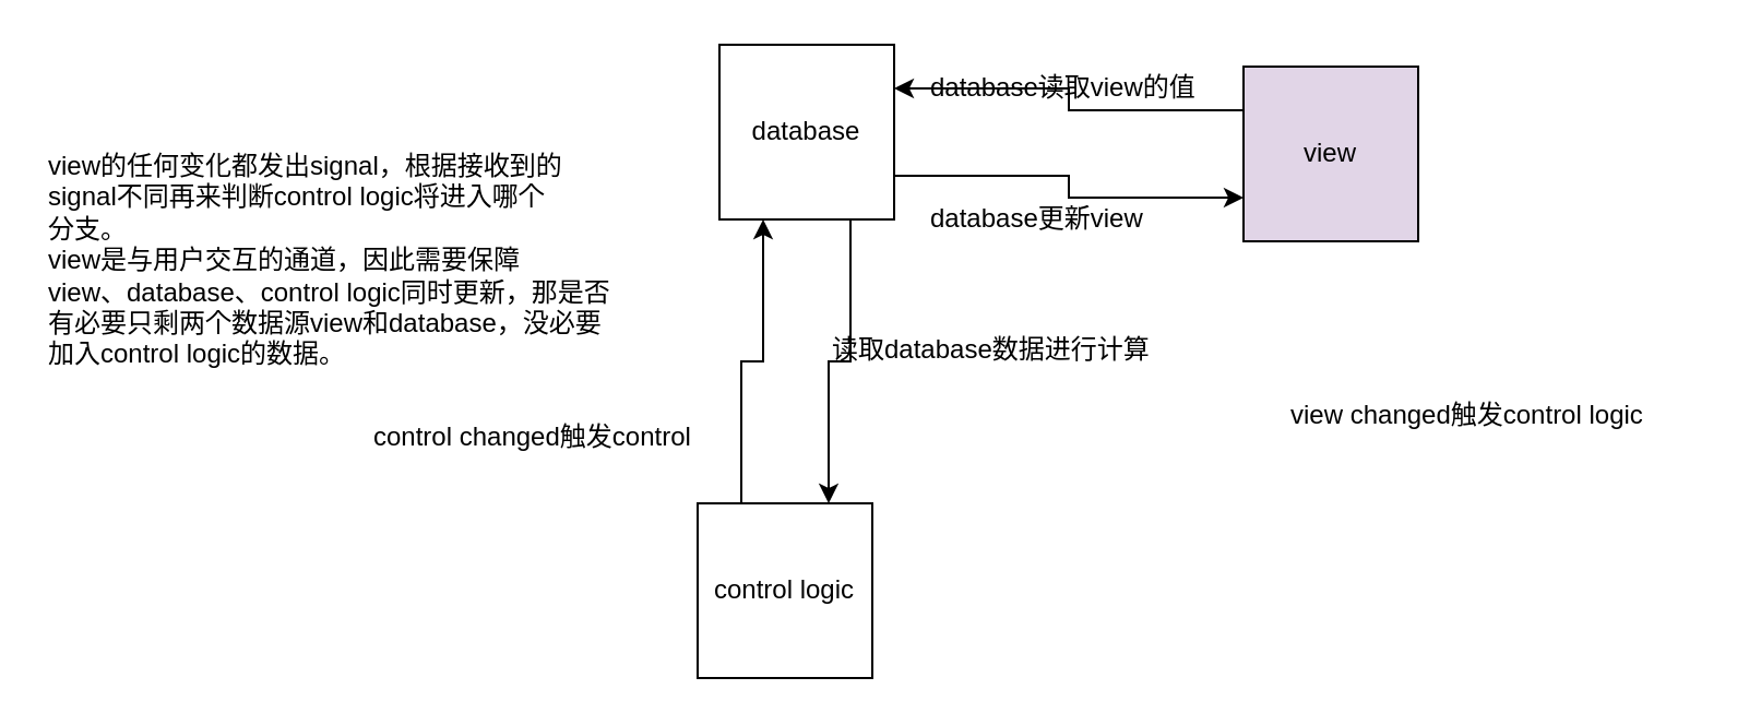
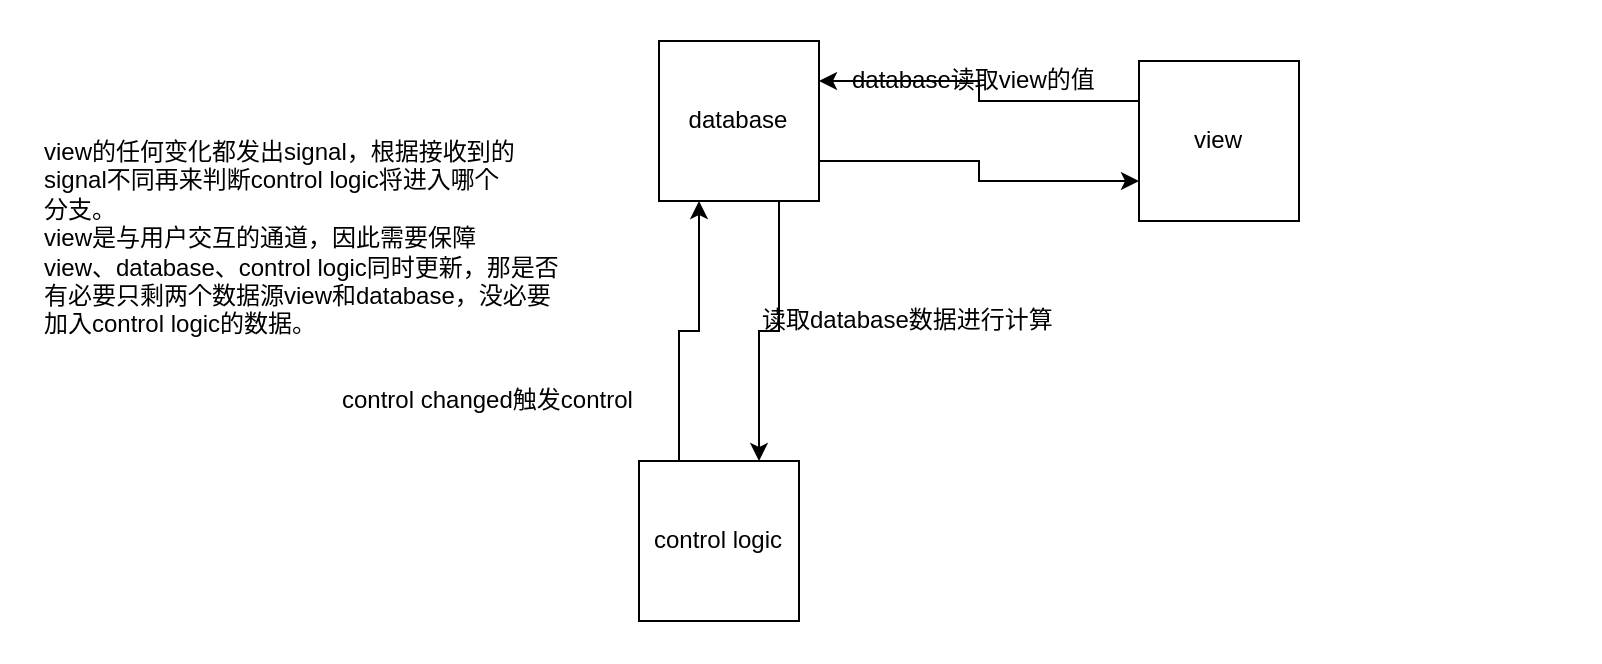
- <mxCell id="6" value="view" style="whiteSpace=wrap;html=1;aspect=fixed;fillColor=#e1d5e7;" parent="1" vertex="1"><mxGeometry x="569" y="30" width="80" height="80" as="geometry" /></mxCell>
+ <mxCell id="6" value="view" style="whiteSpace=wrap;html=1;aspect=fixed;" parent="1" vertex="1"><mxGeometry x="569" y="30" width="80" height="80" as="geometry" /></mxCell>
- <mxCell id="10" value="database更新view" style="text;html=1;resizable=0;points=[];autosize=1;align=left;verticalAlign=top;spacingTop=-4;" parent="1" vertex="1"><mxGeometry x="424" y="90" width="120" height="20" as="geometry" /></mxCell>
- <mxCell id="13" value="view changed触发control logic" style="text;html=1;resizable=0;points=[];autosize=1;align=left;verticalAlign=top;spacingTop=-4;" parent="1" vertex="1"><mxGeometry x="589" y="180" width="190" height="20" as="geometry" /></mxCell>
